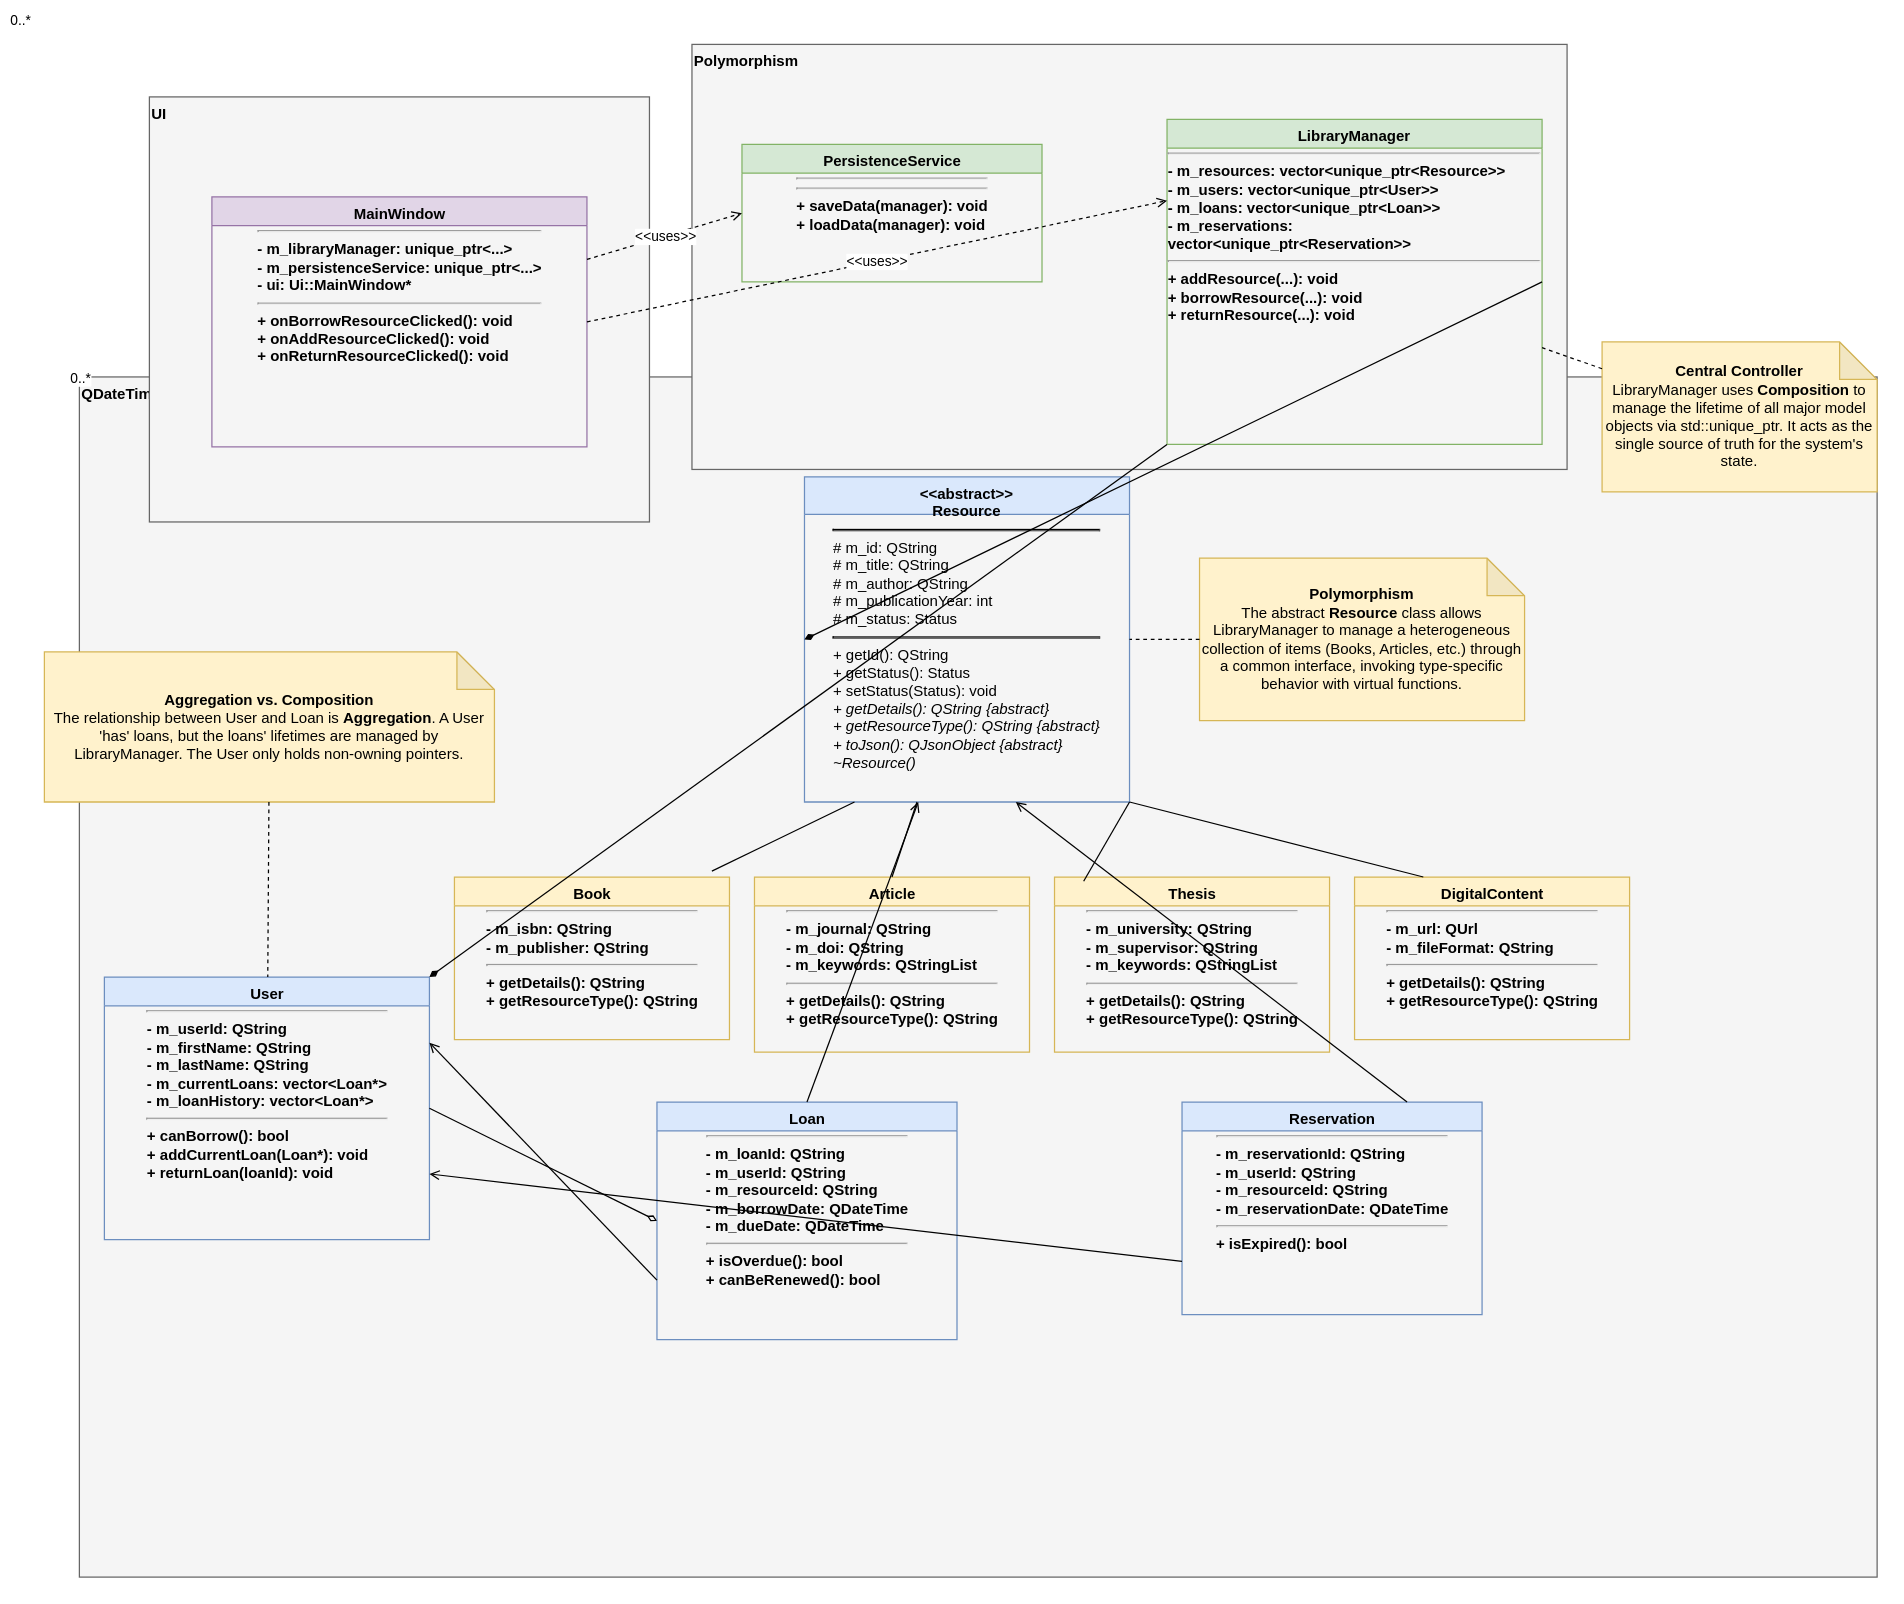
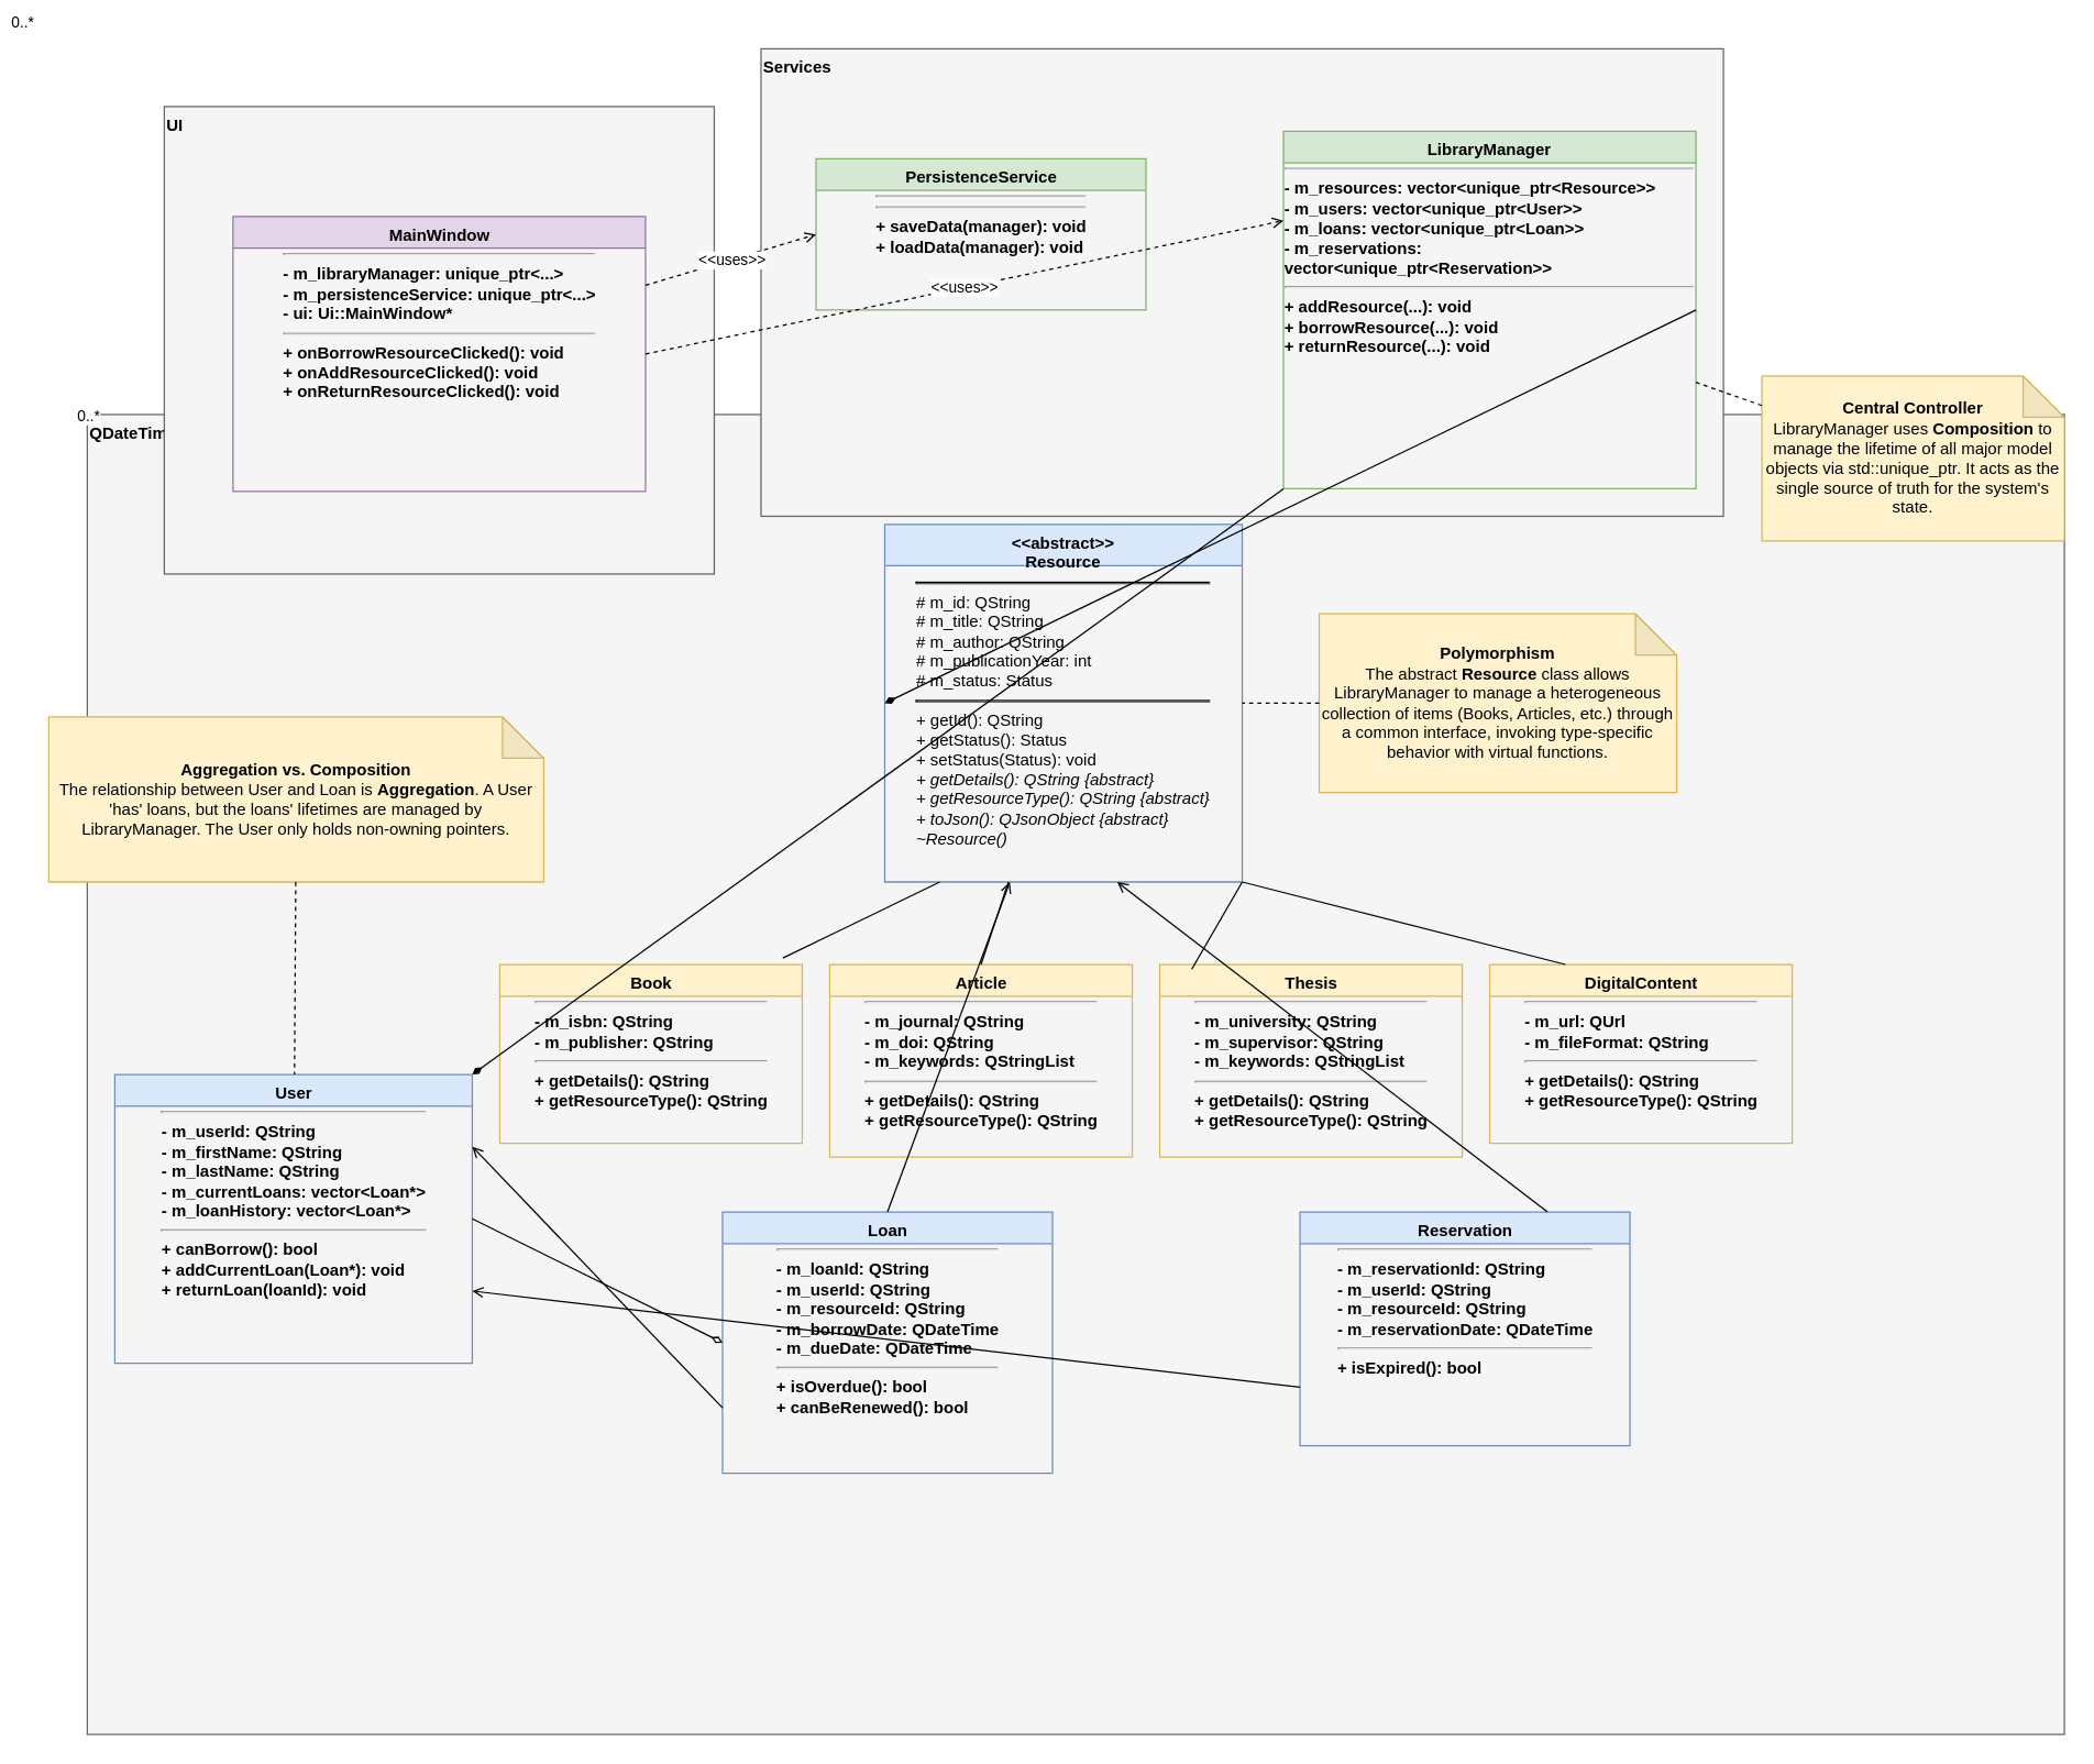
- <mxCell id="14" value="&lt;b&gt;Polymorphism&lt;/b&gt;" style="package;fontStyle=1;align=left;verticalAlign=top;whiteSpace=wrap;html=1;fillColor=#f5f5f5;strokeColor=#666666;" parent="2" vertex="1"><mxGeometry x="490" y="-266" width="700" height="340" as="geometry" /></mxCell>
+ <mxCell id="14" value="&lt;b&gt;Services&lt;/b&gt;" style="package;fontStyle=1;align=left;verticalAlign=top;whiteSpace=wrap;html=1;fillColor=#f5f5f5;strokeColor=#666666;" parent="2" vertex="1"><mxGeometry x="490" y="-266" width="700" height="340" as="geometry" /></mxCell>
